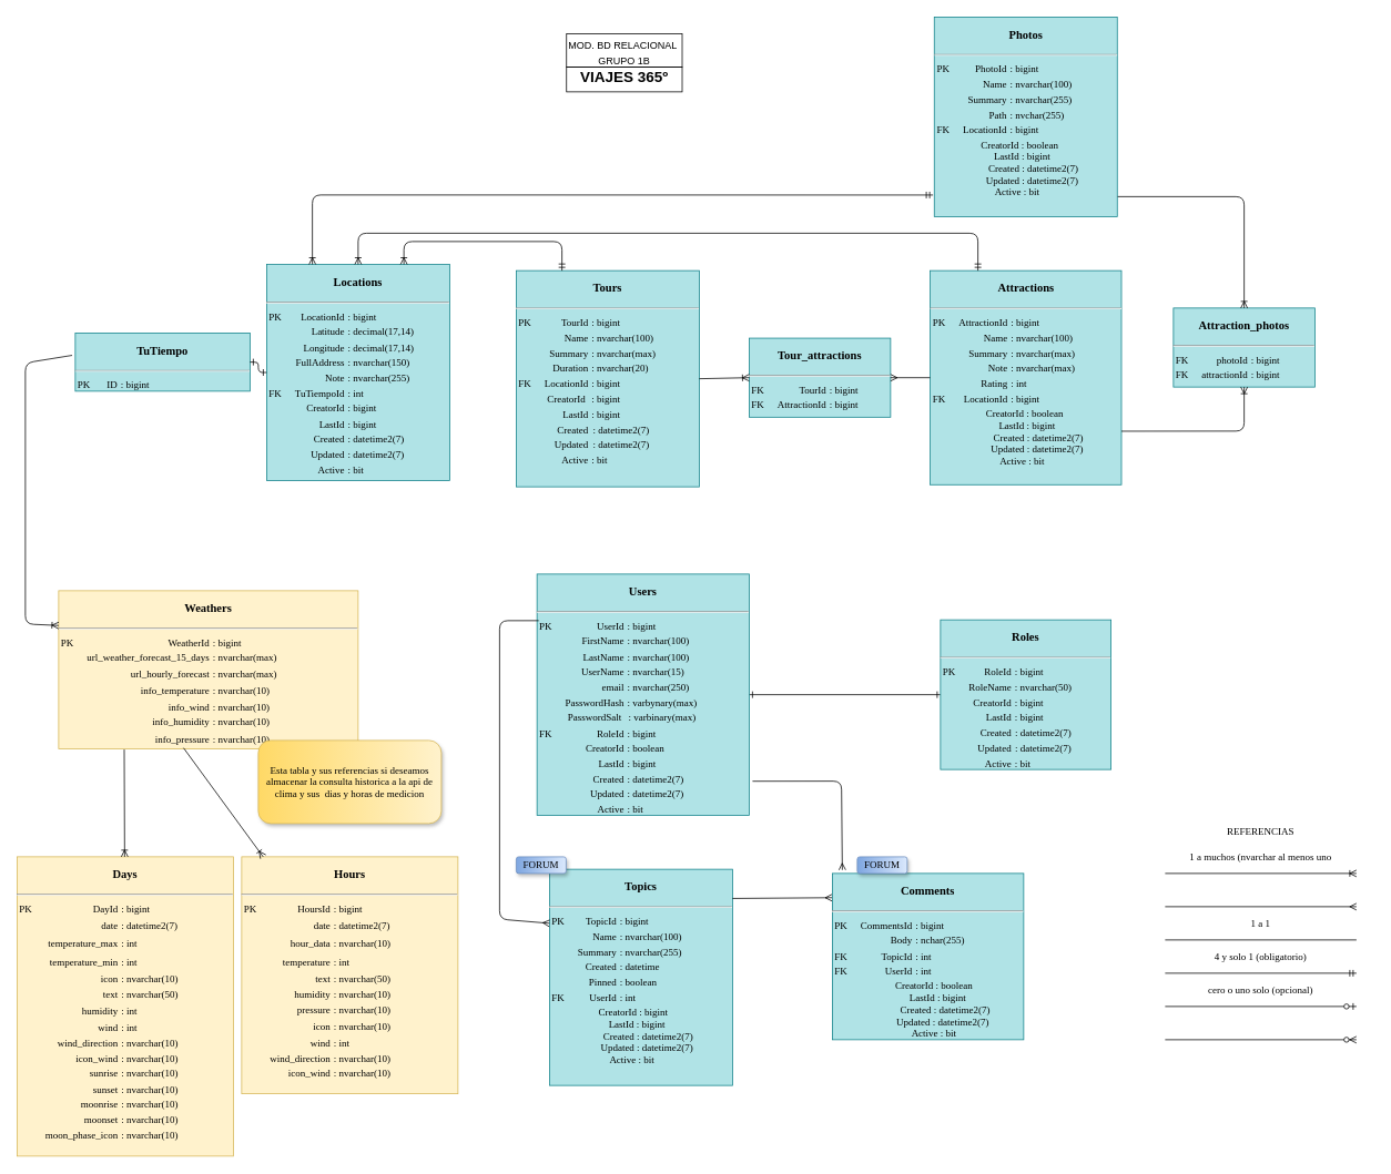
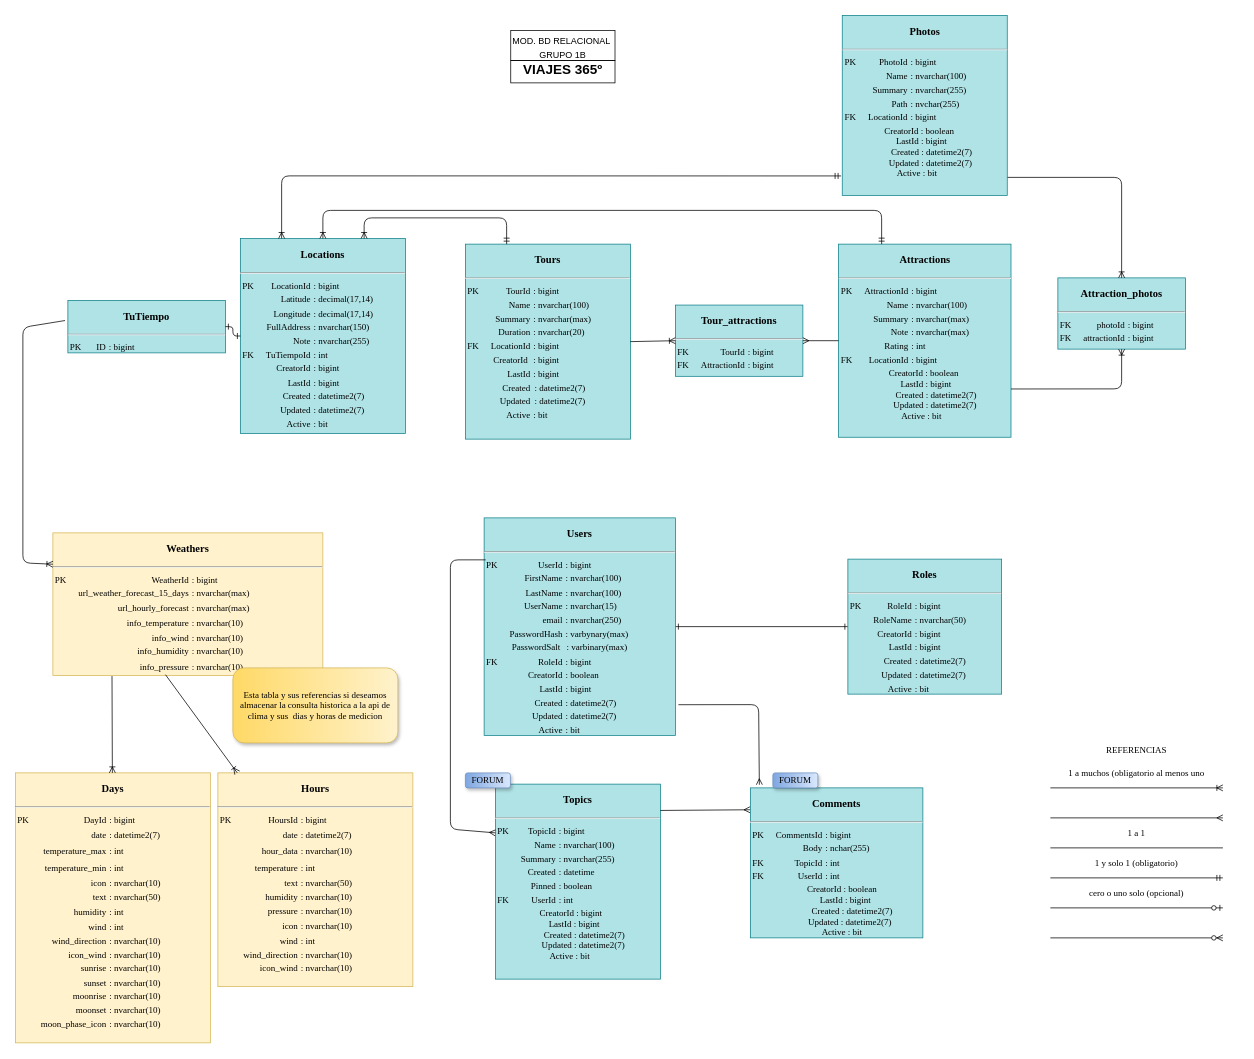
- <mxCell id="32" value="1 a muchos (nvarchar al menos uno" style="text;html=1;strokeColor=none;fillColor=none;align=center;verticalAlign=middle;whiteSpace=wrap;rounded=0;shadow=0;glass=0;comic=0;sketch=0;fontFamily=Verdana;" parent="28" vertex="1"><mxGeometry y="30" width="270" height="20" as="geometry" /></mxCell>
+ <mxCell id="32" value="1 a muchos (obligatorio al menos uno" style="text;html=1;strokeColor=none;fillColor=none;align=center;verticalAlign=middle;whiteSpace=wrap;rounded=0;shadow=0;glass=0;comic=0;sketch=0;fontFamily=Verdana;" parent="28" vertex="1"><mxGeometry y="30" width="270" height="20" as="geometry" /></mxCell>
- <mxCell id="36" value="4 y solo 1 (obligatorio)" style="text;html=1;strokeColor=none;fillColor=none;align=center;verticalAlign=middle;whiteSpace=wrap;rounded=0;shadow=0;glass=0;comic=0;sketch=0;fontFamily=Verdana;" parent="28" vertex="1"><mxGeometry y="150" width="270" height="20" as="geometry" /></mxCell>
+ <mxCell id="36" value="1 y solo 1 (obligatorio)" style="text;html=1;strokeColor=none;fillColor=none;align=center;verticalAlign=middle;whiteSpace=wrap;rounded=0;shadow=0;glass=0;comic=0;sketch=0;fontFamily=Verdana;" parent="28" vertex="1"><mxGeometry y="150" width="270" height="20" as="geometry" /></mxCell>
